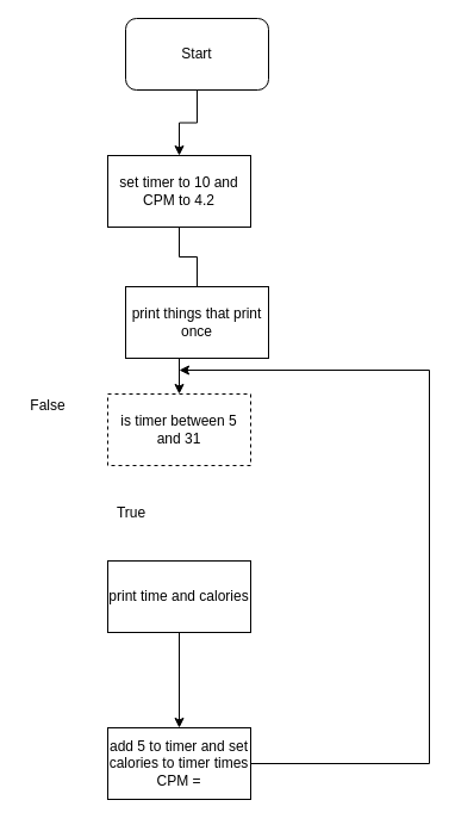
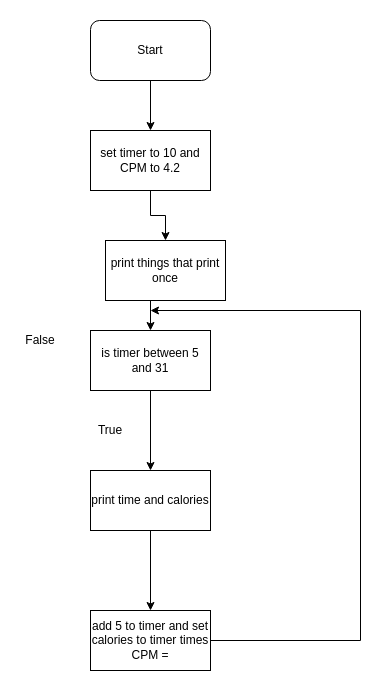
- <mxCell id="3" value="Start" style="rounded=1;whiteSpace=wrap;html=1;" vertex="1" parent="1"><mxGeometry x="105" y="15" width="120" height="60" as="geometry" /></mxCell>
+ <mxCell id="3" value="Start" style="rounded=1;whiteSpace=wrap;html=1;" vertex="1" parent="1"><mxGeometry x="90" y="20" width="120" height="60" as="geometry" /></mxCell>
- <mxCell id="4" value="" style="edgeStyle=orthogonalEdgeStyle;rounded=0;orthogonalLoop=1;jettySize=auto;html=1;endArrow=none;" edge="1" parent="1" source="5" target="7"><mxGeometry relative="1" as="geometry" /></mxCell>
+ <mxCell id="4" value="" style="edgeStyle=orthogonalEdgeStyle;rounded=0;orthogonalLoop=1;jettySize=auto;html=1;" edge="1" parent="1" source="5" target="7"><mxGeometry relative="1" as="geometry" /></mxCell>
- <mxCell id="9" value="is timer between 5 and 31" style="rounded=0;whiteSpace=wrap;html=1;dashed=1;" vertex="1" parent="1"><mxGeometry x="90" y="330" width="120" height="60" as="geometry" /></mxCell>
+ <mxCell id="9" value="is timer between 5 and 31" style="rounded=0;whiteSpace=wrap;html=1;" vertex="1" parent="1"><mxGeometry x="90" y="330" width="120" height="60" as="geometry" /></mxCell>
+ <mxCell id="8" value="" style="edgeStyle=orthogonalEdgeStyle;rounded=0;orthogonalLoop=1;jettySize=auto;html=1;" edge="1" parent="1" source="9" target="11"><mxGeometry relative="1" as="geometry" /></mxCell>
